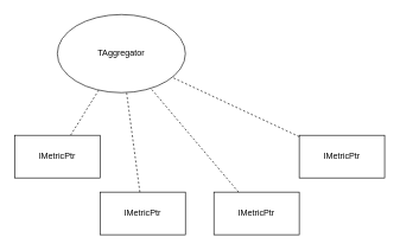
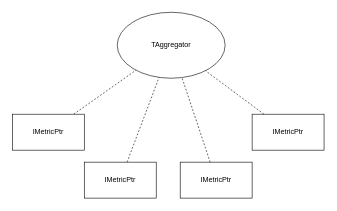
- <mxCell id="2" value="TAggregator" style="ellipse;whiteSpace=wrap;html=1;" vertex="1" parent="1"><mxGeometry x="80" y="20" width="180" height="110" as="geometry" /></mxCell>
+ <mxCell id="2" value="TAggregator" style="ellipse;whiteSpace=wrap;html=1;" vertex="1" parent="1"><mxGeometry x="195" y="20" width="180" height="110" as="geometry" /></mxCell>
